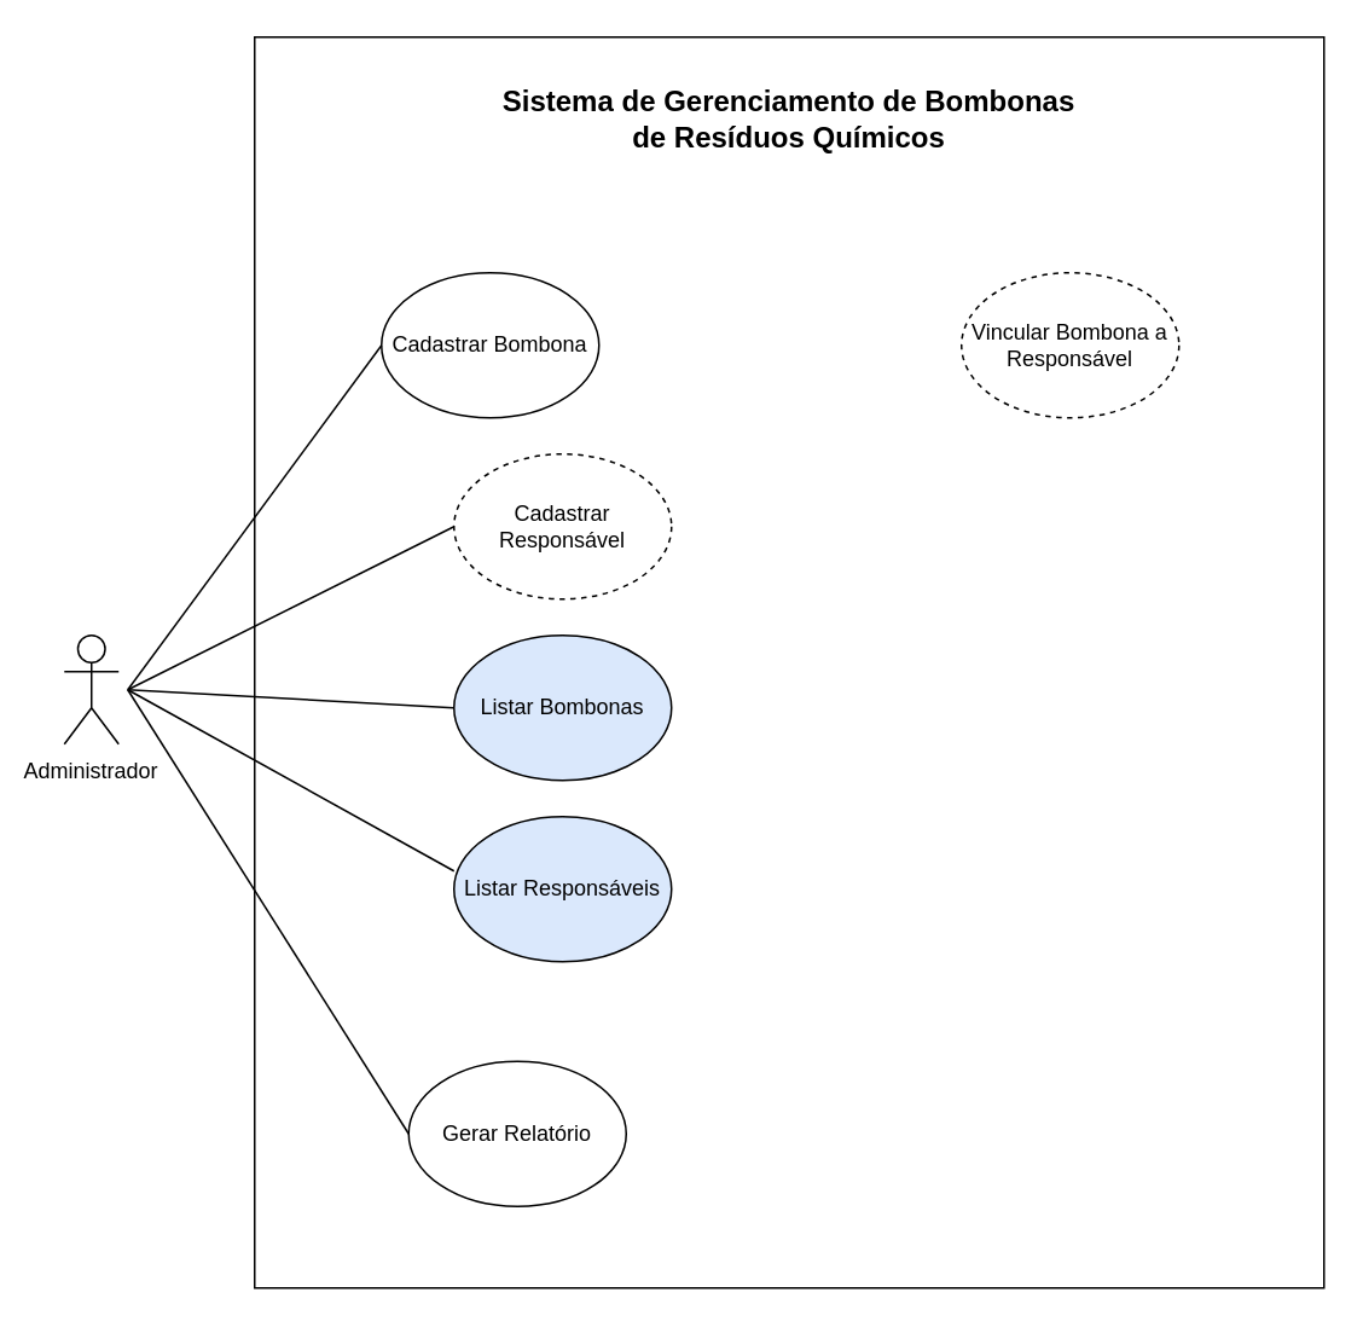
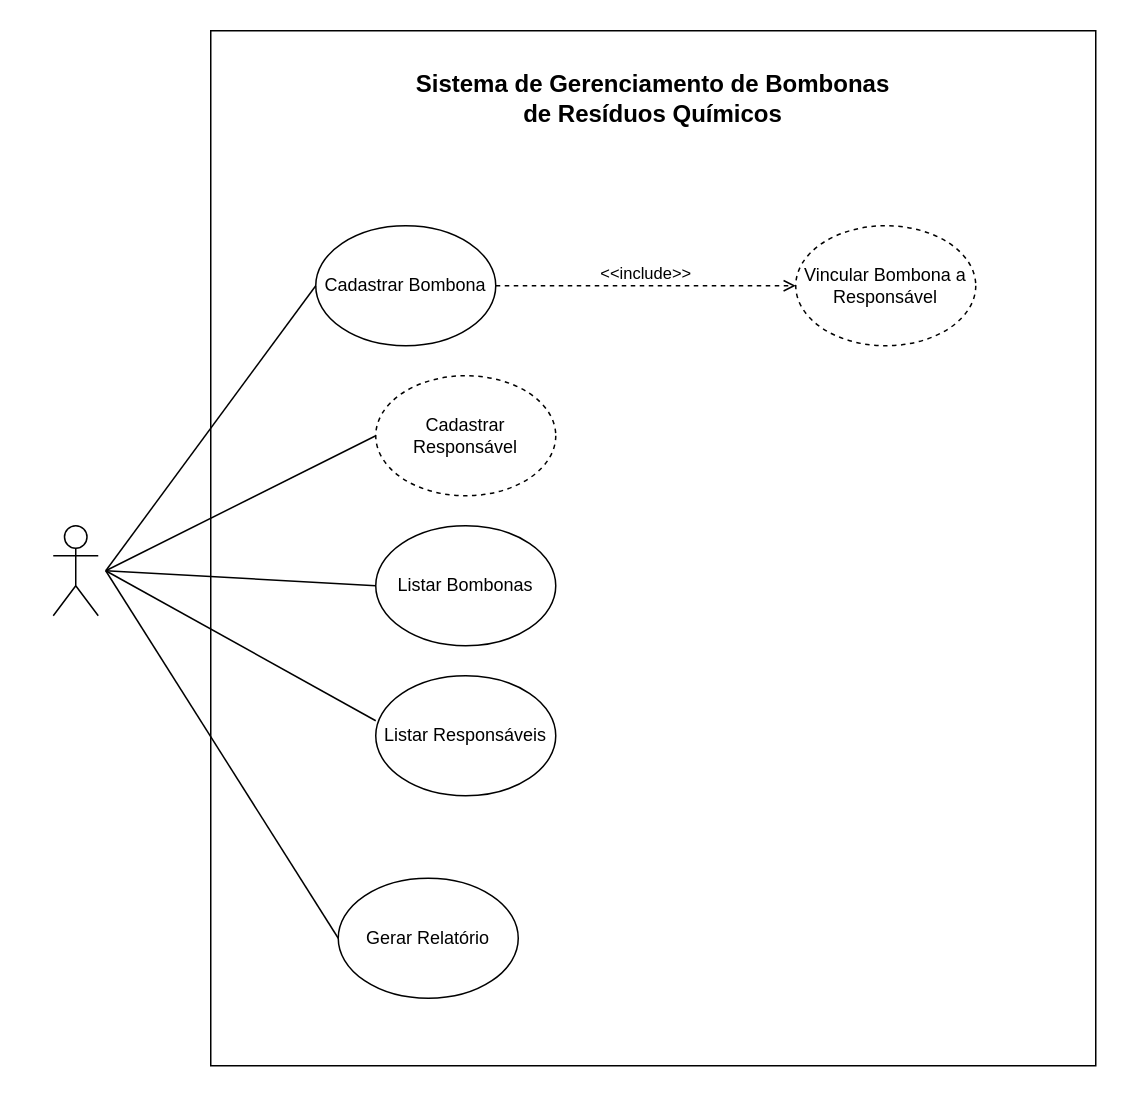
+ <mxCell id="15" value="" style="endArrow=open;html=1;rounded=0;dashed=1;entryX=0;entryY=0.5;entryDx=0;entryDy=0;exitX=1;exitY=0.5;exitDx=0;exitDy=0;endFill=0;" parent="1" source="4" target="14" edge="1"><mxGeometry width="50" height="50" relative="1" as="geometry"><mxPoint x="540" y="530" as="sourcePoint" /><mxPoint x="590" y="480" as="targetPoint" /></mxGeometry></mxCell>
+ <mxCell id="16" value="&amp;lt;&amp;lt;include&amp;gt;&amp;gt;" style="edgeLabel;html=1;align=center;verticalAlign=middle;resizable=0;points=[];" parent="15" vertex="1" connectable="0"><mxGeometry x="-0.013" relative="1" as="geometry"><mxPoint y="-9" as="offset" /></mxGeometry></mxCell>
- <mxCell id="6" value="Listar Bombonas" style="ellipse;whiteSpace=wrap;html=1;fillColor=#dae8fc;" parent="1" vertex="1"><mxGeometry x="250" y="350" width="120" height="80" as="geometry" /></mxCell>
+ <mxCell id="6" value="Listar Bombonas" style="ellipse;whiteSpace=wrap;html=1;" parent="1" vertex="1"><mxGeometry x="250" y="350" width="120" height="80" as="geometry" /></mxCell>
- <mxCell id="2" value="Actor" style="shape=umlActor;verticalLabelPosition=bottom;verticalAlign=top;html=1;outlineConnect=0;fontColor=#FFFFFF;" parent="1" vertex="1"><mxGeometry x="35" y="350" width="30" height="60" as="geometry" /></mxCell>
+ <mxCell id="2" value="Sistema" style="shape=umlActor;verticalLabelPosition=bottom;verticalAlign=top;html=1;outlineConnect=0;fontColor=#FFFFFF;" parent="1" vertex="1"><mxGeometry x="35" y="350" width="30" height="60" as="geometry" /></mxCell>
- <mxCell id="3" value="Administrador" style="text;html=1;align=center;verticalAlign=middle;whiteSpace=wrap;rounded=0;" parent="1" vertex="1"><mxGeometry x="20" y="410" width="60" height="30" as="geometry" /></mxCell>
- <mxCell id="7" value="Listar Responsáveis" style="ellipse;whiteSpace=wrap;html=1;fillColor=#dae8fc;" parent="1" vertex="1"><mxGeometry x="250" y="450" width="120" height="80" as="geometry" /></mxCell>
+ <mxCell id="7" value="Listar Responsáveis" style="ellipse;whiteSpace=wrap;html=1;" parent="1" vertex="1"><mxGeometry x="250" y="450" width="120" height="80" as="geometry" /></mxCell>
